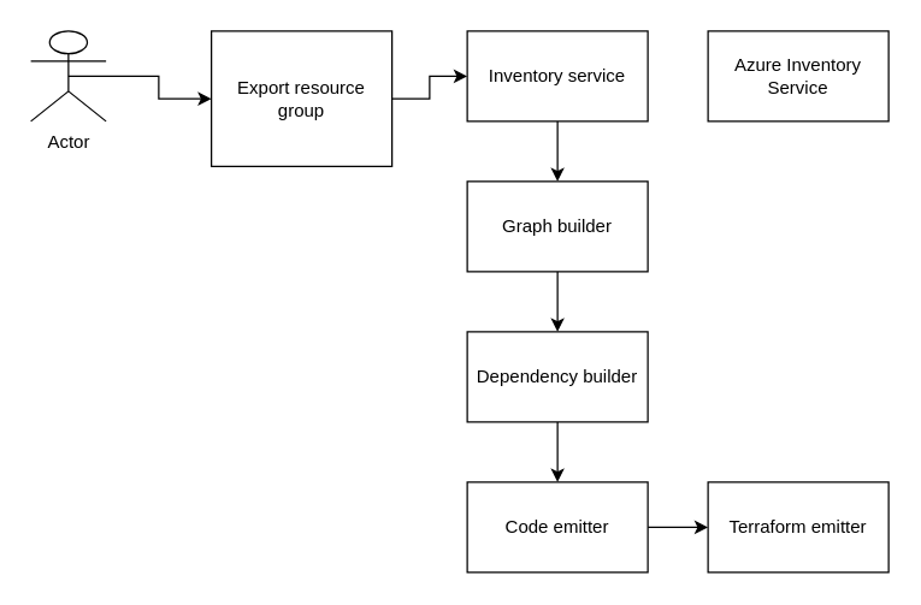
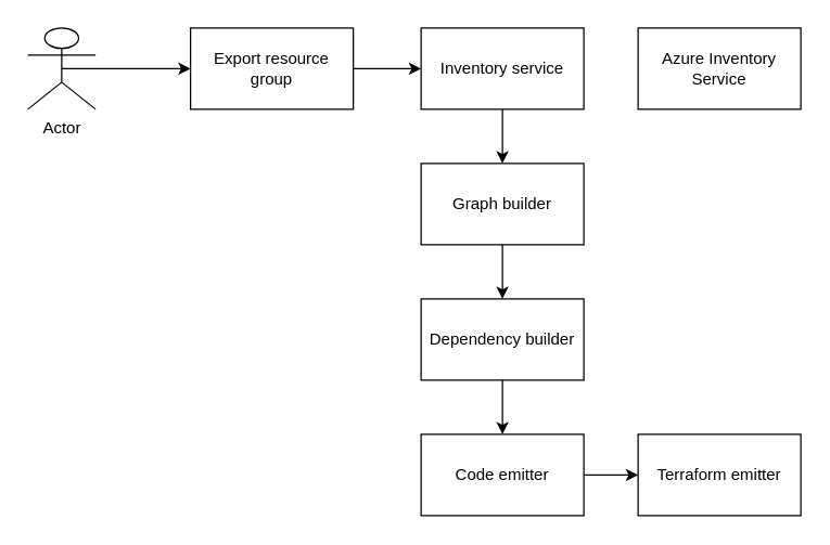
- <mxCell id="5" value="Export resource group" style="rounded=0;whiteSpace=wrap;html=1;" vertex="1" parent="1"><mxGeometry x="140" y="20" width="120" height="90" as="geometry" /></mxCell>
+ <mxCell id="5" value="Export resource group" style="rounded=0;whiteSpace=wrap;html=1;" vertex="1" parent="1"><mxGeometry x="140" y="20" width="120" height="60" as="geometry" /></mxCell>
